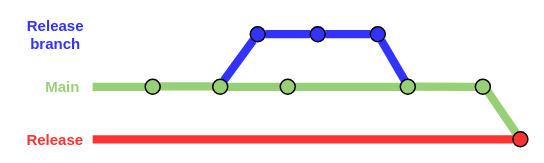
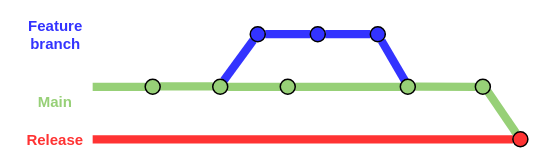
- <mxCell id="21" value="Release branch" style="text;html=1;strokeColor=none;fillColor=none;align=center;verticalAlign=middle;whiteSpace=wrap;rounded=0;strokeWidth=2;fontSize=20;fontStyle=1;fontColor=#3333FF;" parent="1" vertex="1"><mxGeometry x="20.5" y="20" width="105" height="50" as="geometry" /></mxCell>
+ <mxCell id="21" value="Feature branch" style="text;html=1;strokeColor=none;fillColor=none;align=center;verticalAlign=middle;whiteSpace=wrap;rounded=0;strokeWidth=2;fontSize=20;fontStyle=1;fontColor=#3333FF;" parent="1" vertex="1"><mxGeometry x="20.5" y="20" width="105" height="50" as="geometry" /></mxCell>
- <mxCell id="14" value="Main" style="text;html=1;strokeColor=none;fillColor=none;align=center;verticalAlign=middle;whiteSpace=wrap;rounded=0;strokeWidth=2;fontSize=20;fontStyle=1;fontColor=#97D077;" parent="1" vertex="1"><mxGeometry x="63" y="105" width="40" height="20" as="geometry" /></mxCell>
+ <mxCell id="14" value="Main" style="text;html=1;strokeColor=none;fillColor=none;align=center;verticalAlign=middle;whiteSpace=wrap;rounded=0;strokeWidth=2;fontSize=20;fontStyle=1;fontColor=#97D077;" parent="1" vertex="1"><mxGeometry x="53" y="125" width="40" height="20" as="geometry" /></mxCell>
